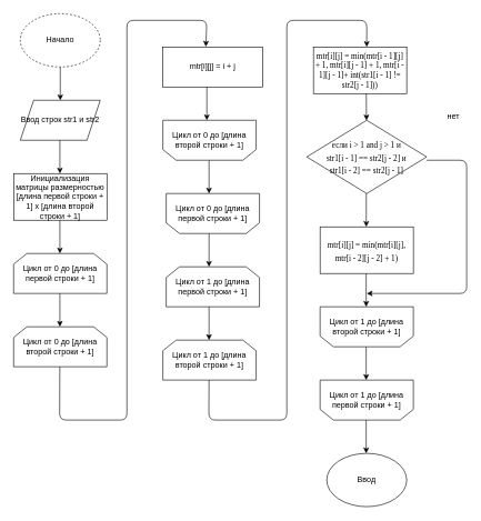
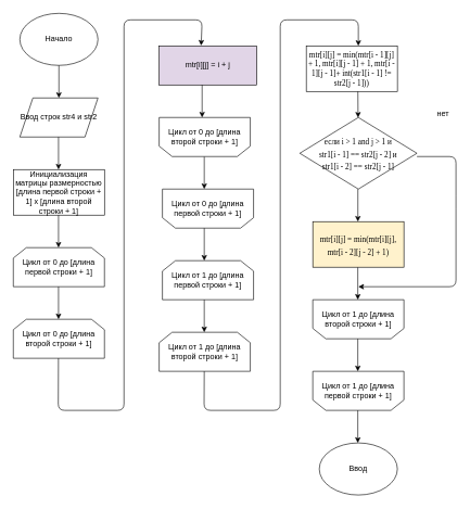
- <mxCell id="2" value="Начало" style="ellipse;whiteSpace=wrap;html=1;dashed=1;" vertex="1" parent="1"><mxGeometry x="30" y="20" width="120" height="80" as="geometry" /></mxCell>
+ <mxCell id="2" value="Начало" style="ellipse;whiteSpace=wrap;html=1;" vertex="1" parent="1"><mxGeometry x="30" y="20" width="120" height="80" as="geometry" /></mxCell>
- <mxCell id="11" value="mtr[i][j] = i + j" style="rounded=0;whiteSpace=wrap;html=1;" vertex="1" parent="1"><mxGeometry x="244" y="70" width="150" height="60" as="geometry" /></mxCell>
+ <mxCell id="11" value="mtr[i][j] = i + j" style="rounded=0;whiteSpace=wrap;html=1;fillColor=#e1d5e7;" vertex="1" parent="1"><mxGeometry x="244" y="70" width="150" height="60" as="geometry" /></mxCell>
- <mxCell id="3" value="Ввод строк str1 и str2" style="shape=parallelogram;perimeter=parallelogramPerimeter;whiteSpace=wrap;html=1;fixedSize=1;" vertex="1" parent="1"><mxGeometry x="30" y="150" width="120" height="60" as="geometry" /></mxCell>
+ <mxCell id="3" value="Ввод строк str4 и str2" style="shape=parallelogram;perimeter=parallelogramPerimeter;whiteSpace=wrap;html=1;fixedSize=1;" vertex="1" parent="1"><mxGeometry x="30" y="150" width="120" height="60" as="geometry" /></mxCell>
- <mxCell id="31" value="&lt;p class=&quot;MsoNormal&quot; style=&quot;margin: 0cm ; font-size: medium ; font-family: &amp;#34;times new roman&amp;#34; , serif&quot;&gt;&lt;span lang=&quot;EN-US&quot; style=&quot;font-size: 12px&quot;&gt;mtr[i][j] = min(mtr[i][j], mtr[i - 2][j - 2] + 1)&lt;/span&gt;&lt;/p&gt;&lt;p class=&quot;MsoNormal&quot; style=&quot;margin: 0cm ; font-family: &amp;#34;times new roman&amp;#34; , serif&quot;&gt;&lt;font size=&quot;3&quot; style=&quot;font-size: 15px&quot;&gt;&lt;/font&gt;&lt;/p&gt;" style="rounded=0;whiteSpace=wrap;html=1;" vertex="1" parent="1"><mxGeometry x="480" y="340" width="140" height="70" as="geometry" /></mxCell>
+ <mxCell id="31" value="&lt;p class=&quot;MsoNormal&quot; style=&quot;margin: 0cm ; font-size: medium ; font-family: &amp;#34;times new roman&amp;#34; , serif&quot;&gt;&lt;span lang=&quot;EN-US&quot; style=&quot;font-size: 12px&quot;&gt;mtr[i][j] = min(mtr[i][j], mtr[i - 2][j - 2] + 1)&lt;/span&gt;&lt;/p&gt;&lt;p class=&quot;MsoNormal&quot; style=&quot;margin: 0cm ; font-family: &amp;#34;times new roman&amp;#34; , serif&quot;&gt;&lt;font size=&quot;3&quot; style=&quot;font-size: 15px&quot;&gt;&lt;/font&gt;&lt;/p&gt;" style="rounded=0;whiteSpace=wrap;html=1;fillColor=#fff2cc;" vertex="1" parent="1"><mxGeometry x="480" y="340" width="140" height="70" as="geometry" /></mxCell>
